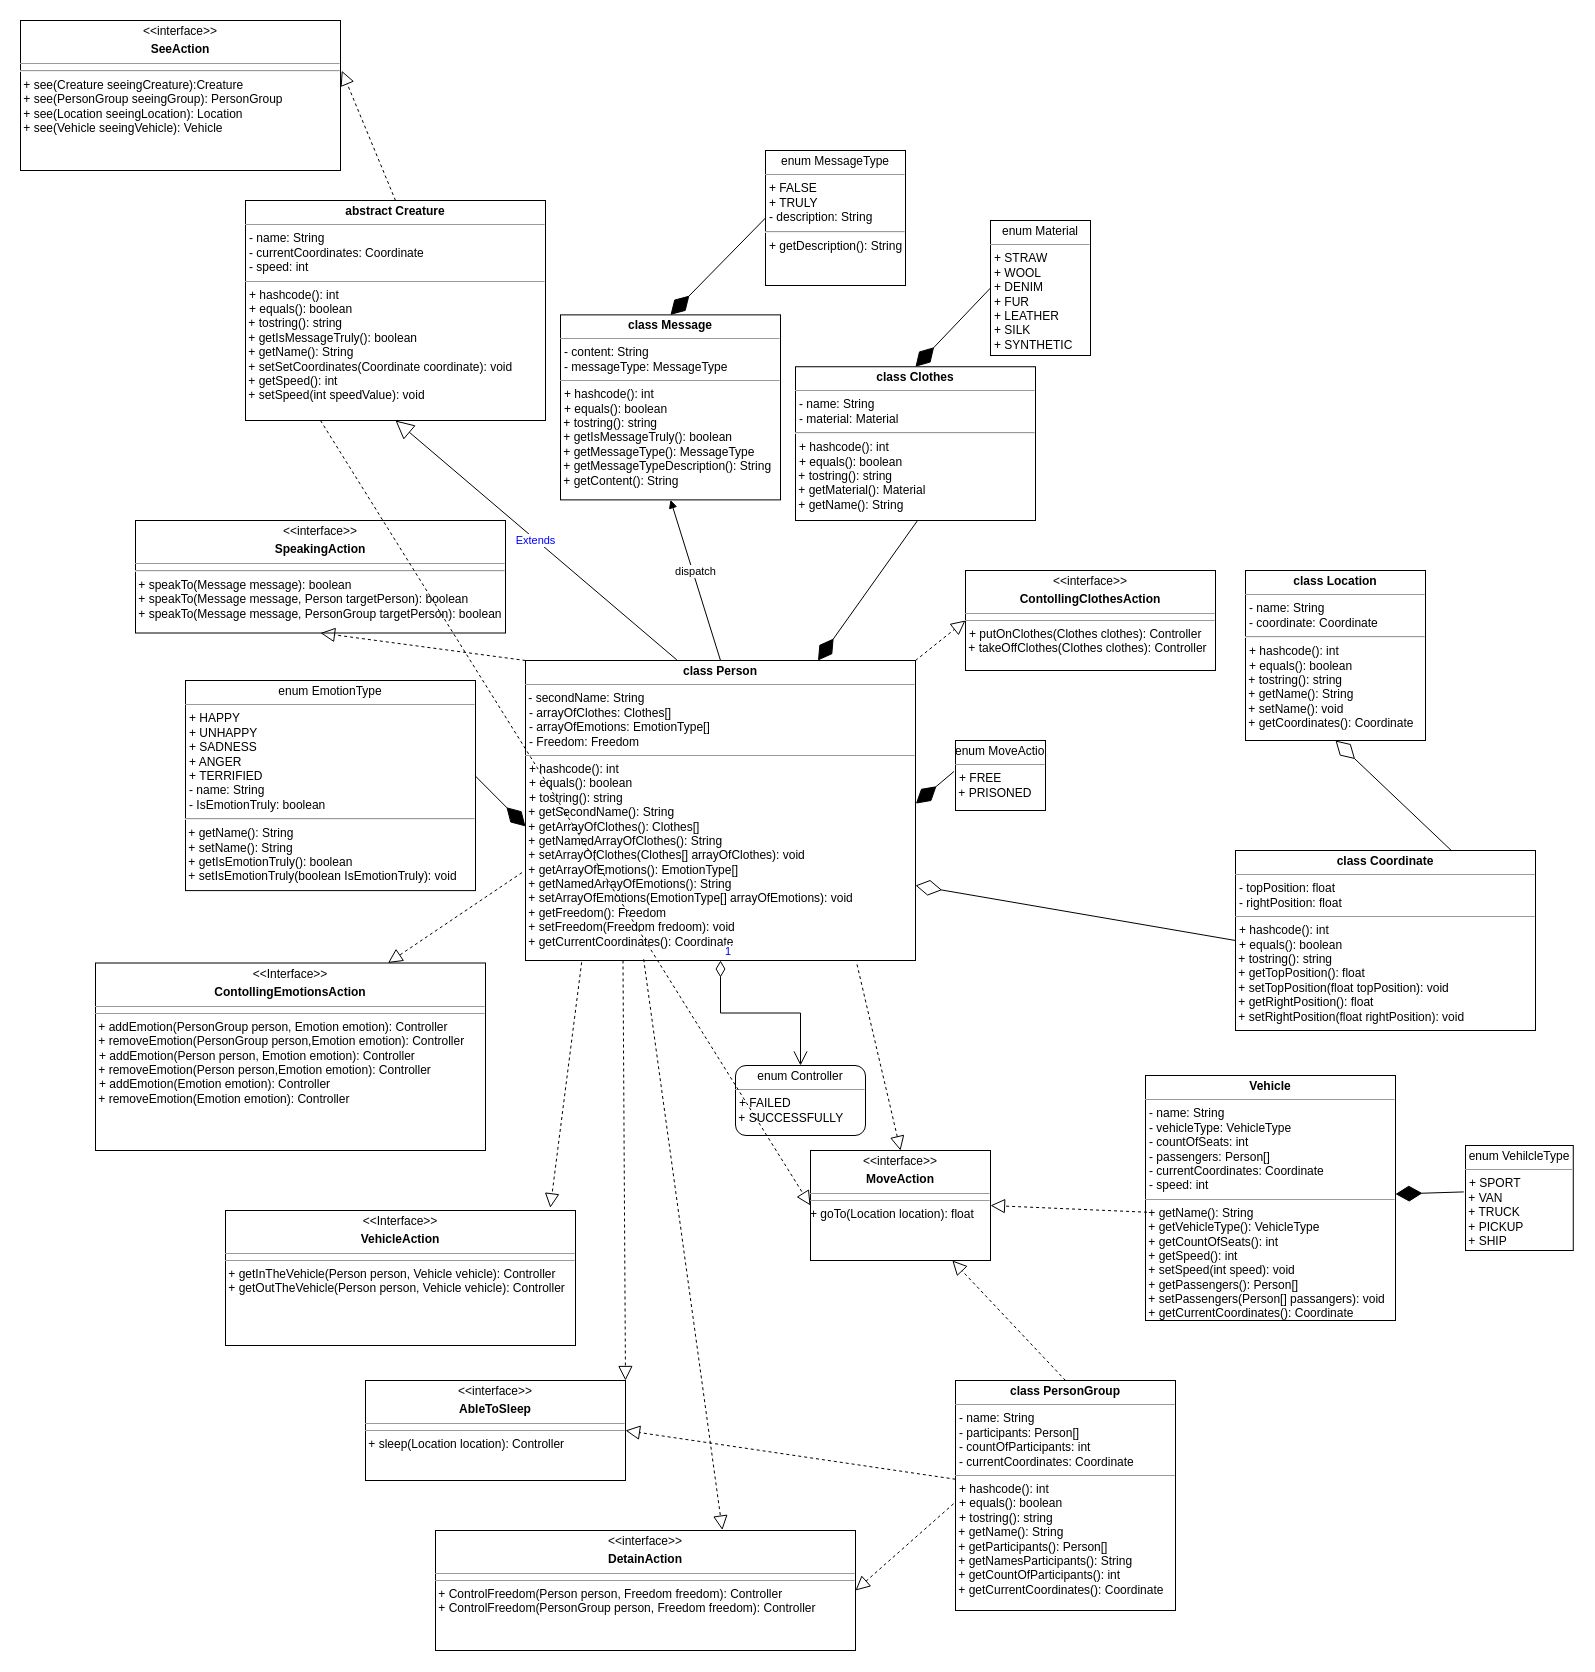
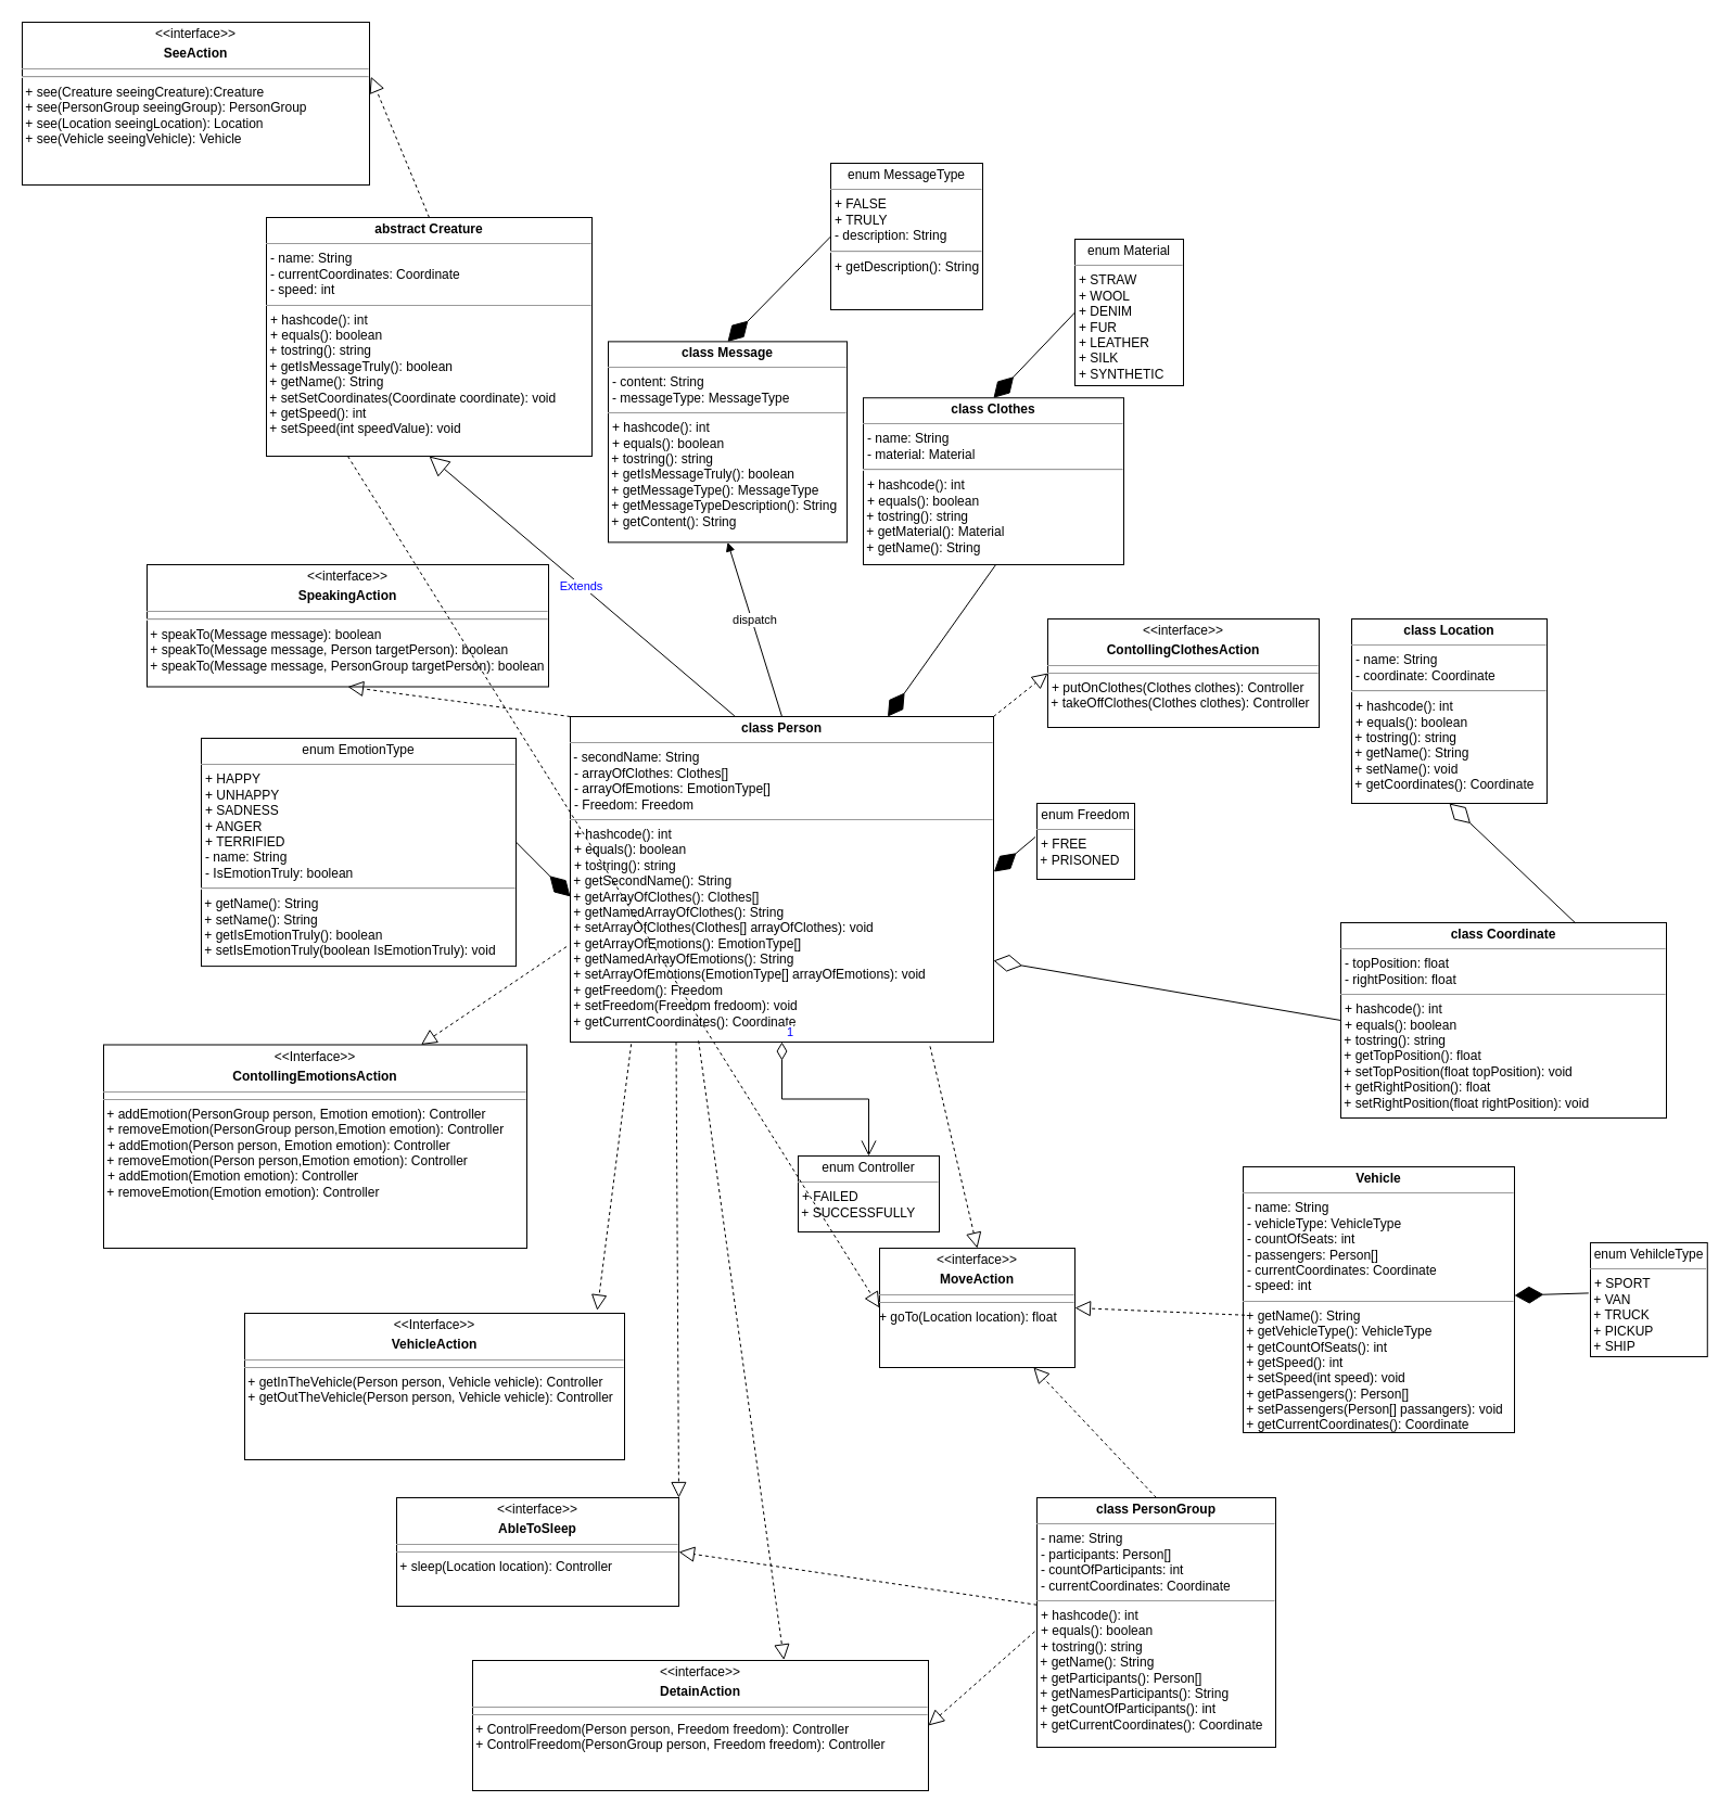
- <mxCell id="28" value="&lt;p style=&quot;margin:0px;margin-top:4px;text-align:center;&quot;&gt;enum MoveAction&lt;br&gt;&lt;/p&gt;&lt;hr size=&quot;1&quot;&gt;&lt;p style=&quot;margin:0px;margin-left:4px;&quot;&gt;+ FREE&lt;br&gt;&lt;/p&gt;&amp;nbsp;+ PRISONED" style="verticalAlign=top;align=left;overflow=fill;fontSize=12;fontFamily=Helvetica;html=1;rounded=0;shadow=0;comic=0;labelBackgroundColor=none;strokeWidth=1;" vertex="1" parent="1"><mxGeometry x="955" y="740" width="90" height="70" as="geometry" /></mxCell>
+ <mxCell id="28" value="&lt;p style=&quot;margin:0px;margin-top:4px;text-align:center;&quot;&gt;enum Freedom&lt;br&gt;&lt;/p&gt;&lt;hr size=&quot;1&quot;&gt;&lt;p style=&quot;margin:0px;margin-left:4px;&quot;&gt;+ FREE&lt;br&gt;&lt;/p&gt;&amp;nbsp;+ PRISONED" style="verticalAlign=top;align=left;overflow=fill;fontSize=12;fontFamily=Helvetica;html=1;rounded=0;shadow=0;comic=0;labelBackgroundColor=none;strokeWidth=1;" vertex="1" parent="1"><mxGeometry x="955" y="740" width="90" height="70" as="geometry" /></mxCell>
- <mxCell id="45" value="&lt;p style=&quot;margin:0px;margin-top:4px;text-align:center;&quot;&gt;enum Controller&lt;br&gt;&lt;/p&gt;&lt;hr size=&quot;1&quot;&gt;&lt;p style=&quot;margin:0px;margin-left:4px;&quot;&gt;+ FAILED&lt;br&gt;&lt;/p&gt;&amp;nbsp;+ SUCCESSFULLY" style="verticalAlign=top;align=left;overflow=fill;fontSize=12;fontFamily=Helvetica;html=1;shadow=0;comic=0;labelBackgroundColor=none;strokeWidth=1;rounded=1;" vertex="1" parent="1"><mxGeometry x="735" y="1065" width="130" height="70" as="geometry" /></mxCell>
+ <mxCell id="45" value="&lt;p style=&quot;margin:0px;margin-top:4px;text-align:center;&quot;&gt;enum Controller&lt;br&gt;&lt;/p&gt;&lt;hr size=&quot;1&quot;&gt;&lt;p style=&quot;margin:0px;margin-left:4px;&quot;&gt;+ FAILED&lt;br&gt;&lt;/p&gt;&amp;nbsp;+ SUCCESSFULLY" style="verticalAlign=top;align=left;overflow=fill;fontSize=12;fontFamily=Helvetica;html=1;rounded=0;shadow=0;comic=0;labelBackgroundColor=none;strokeWidth=1;" vertex="1" parent="1"><mxGeometry x="735" y="1065" width="130" height="70" as="geometry" /></mxCell>
